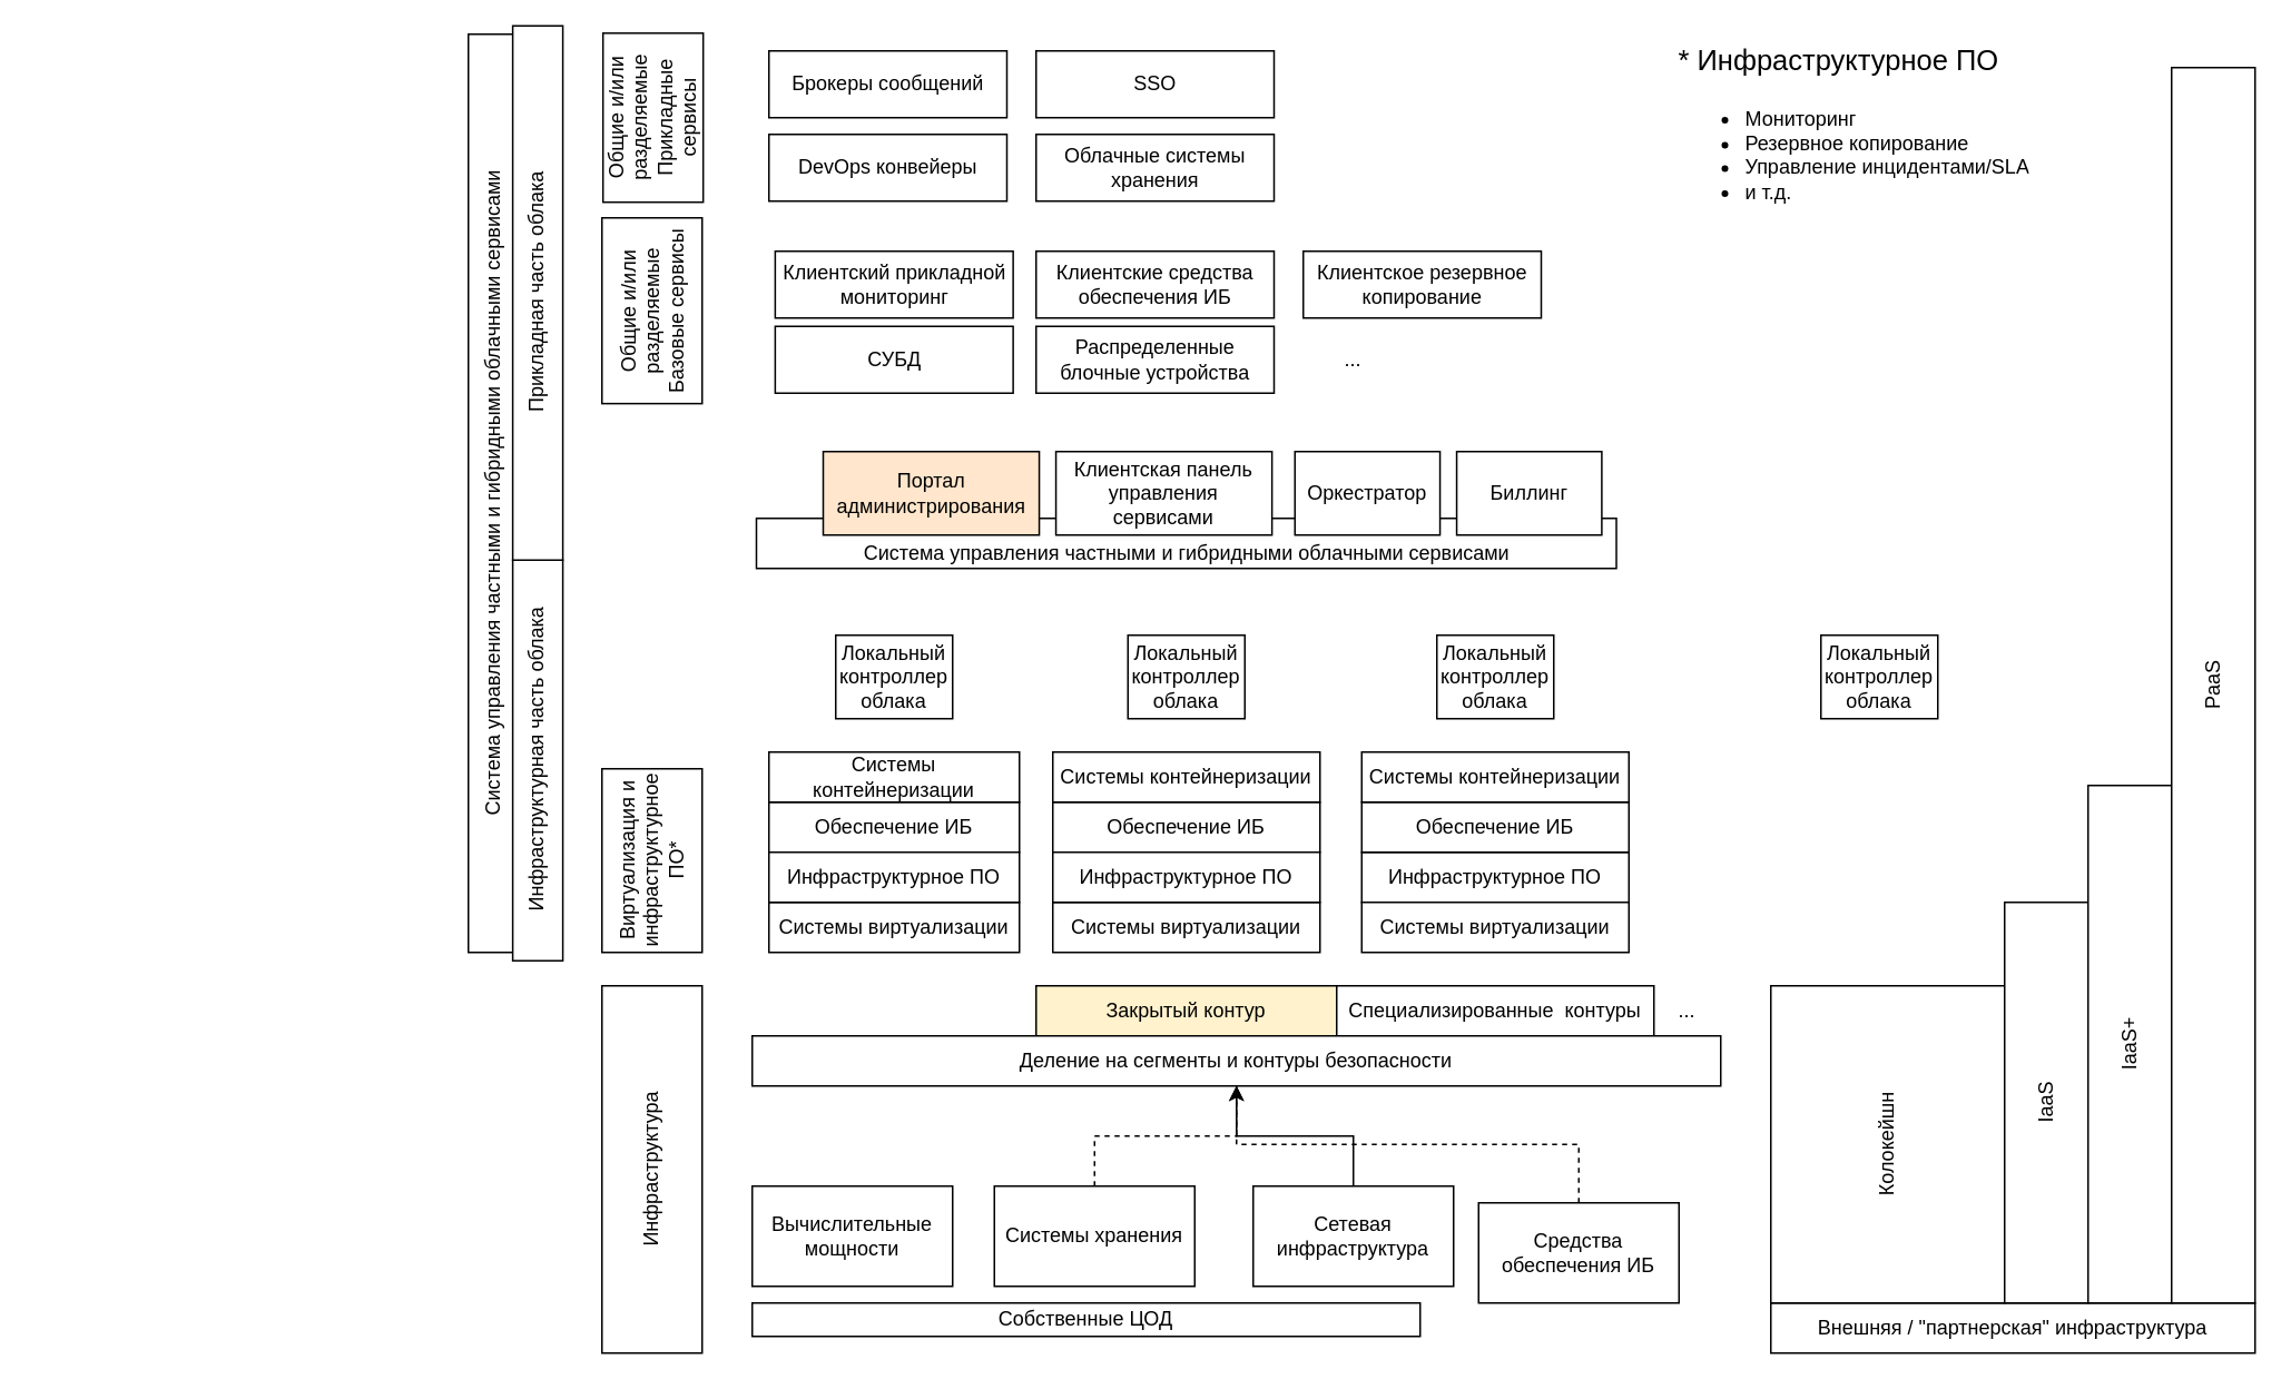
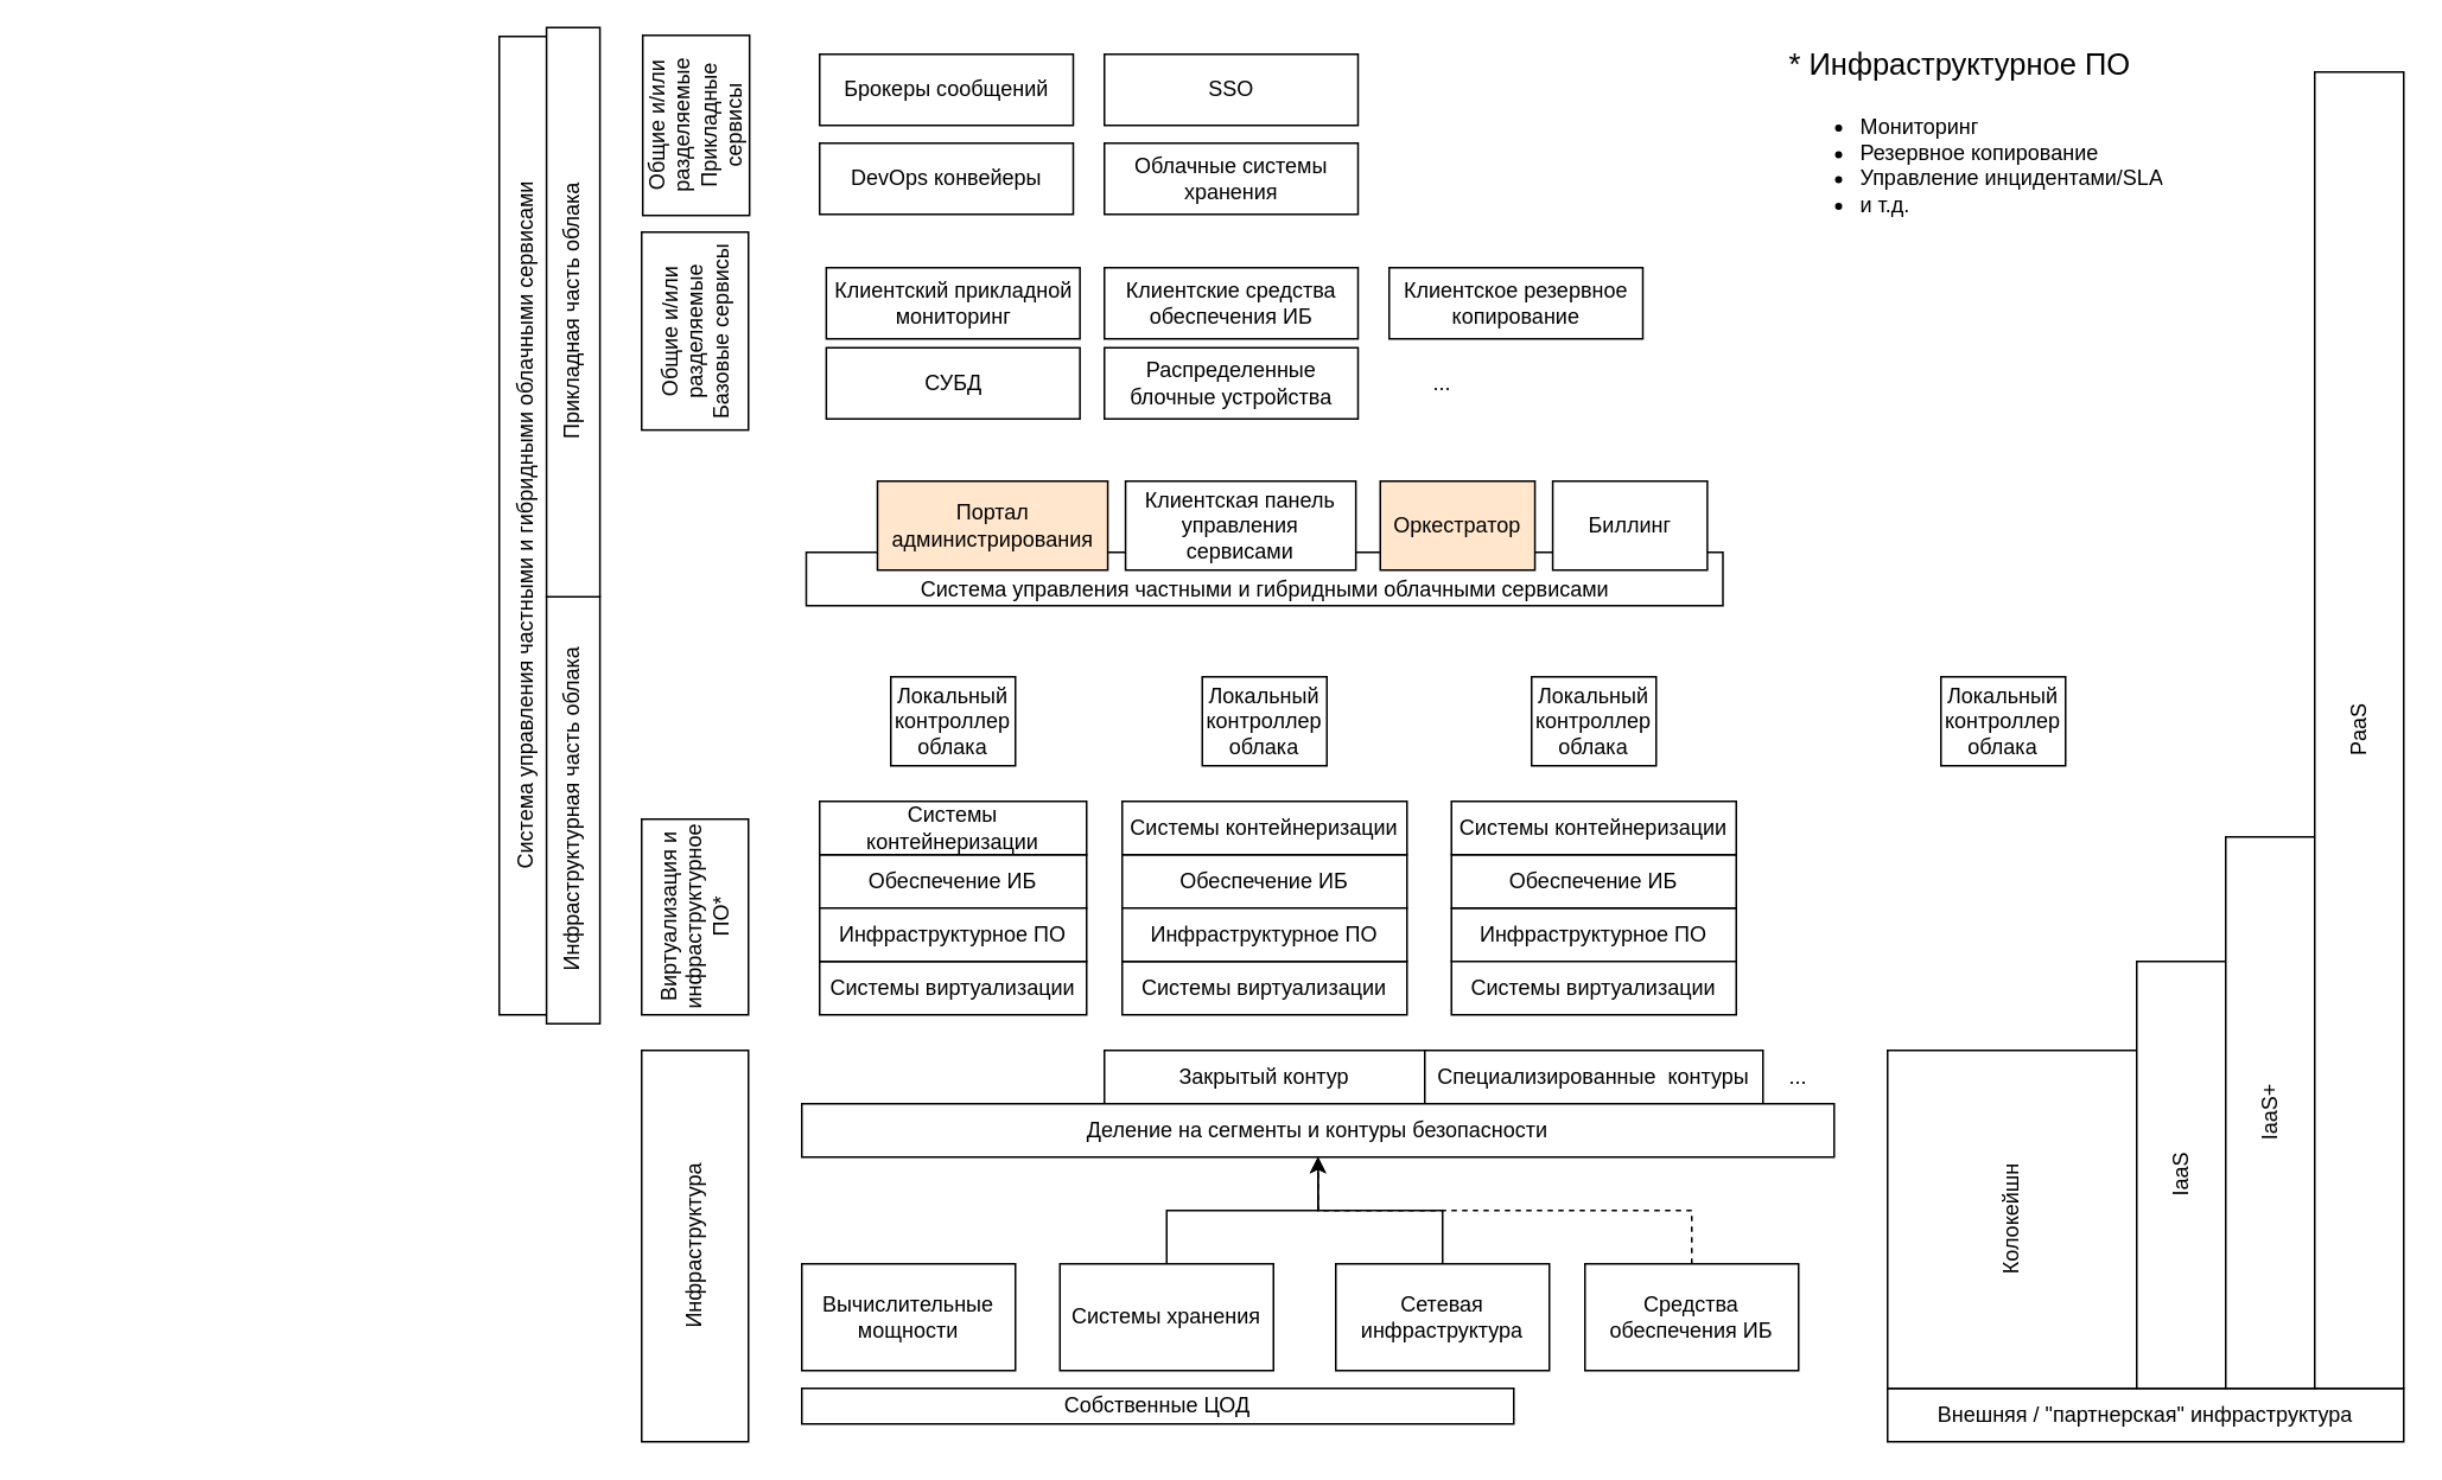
- <mxCell id="53" value="Оркестратор" style="rounded=0;whiteSpace=wrap;html=1;" vertex="1" parent="1"><mxGeometry x="775" y="270" width="86.88" height="50" as="geometry" /></mxCell>
+ <mxCell id="53" value="Оркестратор" style="rounded=0;whiteSpace=wrap;html=1;fillColor=#ffe6cc;" vertex="1" parent="1"><mxGeometry x="775" y="270" width="86.88" height="50" as="geometry" /></mxCell>
- <mxCell id="3" value="Закрытый контур" style="rounded=0;whiteSpace=wrap;html=1;fillColor=#fff2cc;" vertex="1" parent="1"><mxGeometry x="620" y="590" width="180" height="30" as="geometry" /></mxCell>
+ <mxCell id="3" value="Закрытый контур" style="rounded=0;whiteSpace=wrap;html=1;" vertex="1" parent="1"><mxGeometry x="620" y="590" width="180" height="30" as="geometry" /></mxCell>
- <mxCell id="8" style="edgeStyle=orthogonalEdgeStyle;rounded=0;orthogonalLoop=1;jettySize=auto;html=1;dashed=1;" edge="1" parent="1" source="9" target="12"><mxGeometry relative="1" as="geometry" /></mxCell>
+ <mxCell id="8" style="edgeStyle=orthogonalEdgeStyle;rounded=0;orthogonalLoop=1;jettySize=auto;html=1;" edge="1" parent="1" source="9" target="12"><mxGeometry relative="1" as="geometry" /></mxCell>
- <mxCell id="10" style="edgeStyle=orthogonalEdgeStyle;rounded=0;orthogonalLoop=1;jettySize=auto;html=1;entryX=0.5;entryY=1;entryDx=0;entryDy=0;endArrow=none;" edge="1" parent="1" source="11" target="12"><mxGeometry relative="1" as="geometry" /></mxCell>
+ <mxCell id="10" style="edgeStyle=orthogonalEdgeStyle;rounded=0;orthogonalLoop=1;jettySize=auto;html=1;entryX=0.5;entryY=1;entryDx=0;entryDy=0;" edge="1" parent="1" source="11" target="12"><mxGeometry relative="1" as="geometry" /></mxCell>
- <mxCell id="42" value="Средства обеспечения ИБ" style="rounded=0;whiteSpace=wrap;html=1;" vertex="1" parent="1"><mxGeometry x="885" y="720" width="120" height="60" as="geometry" /></mxCell>
+ <mxCell id="42" value="Средства обеспечения ИБ" style="rounded=0;whiteSpace=wrap;html=1;" vertex="1" parent="1"><mxGeometry x="890" y="710" width="120" height="60" as="geometry" /></mxCell>
